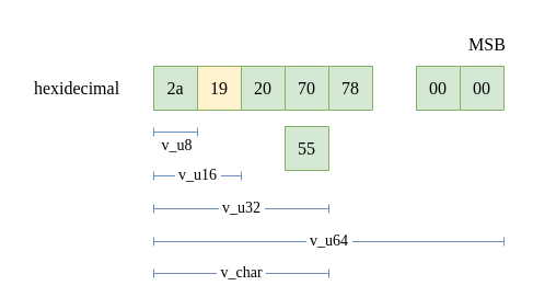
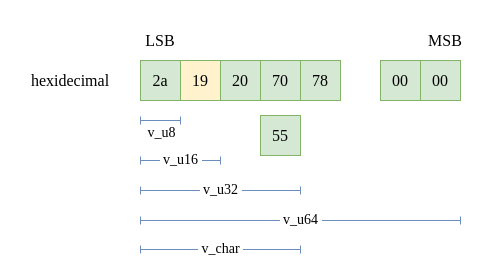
+ <mxCell id="17" value="LSB" style="text;html=1;align=center;verticalAlign=middle;whiteSpace=wrap;rounded=0;fontFamily=Ubuntu;fontSize=16;fontStyle=0;" vertex="1" parent="1"><mxGeometry x="140" y="20" width="40" height="40" as="geometry" /></mxCell>
